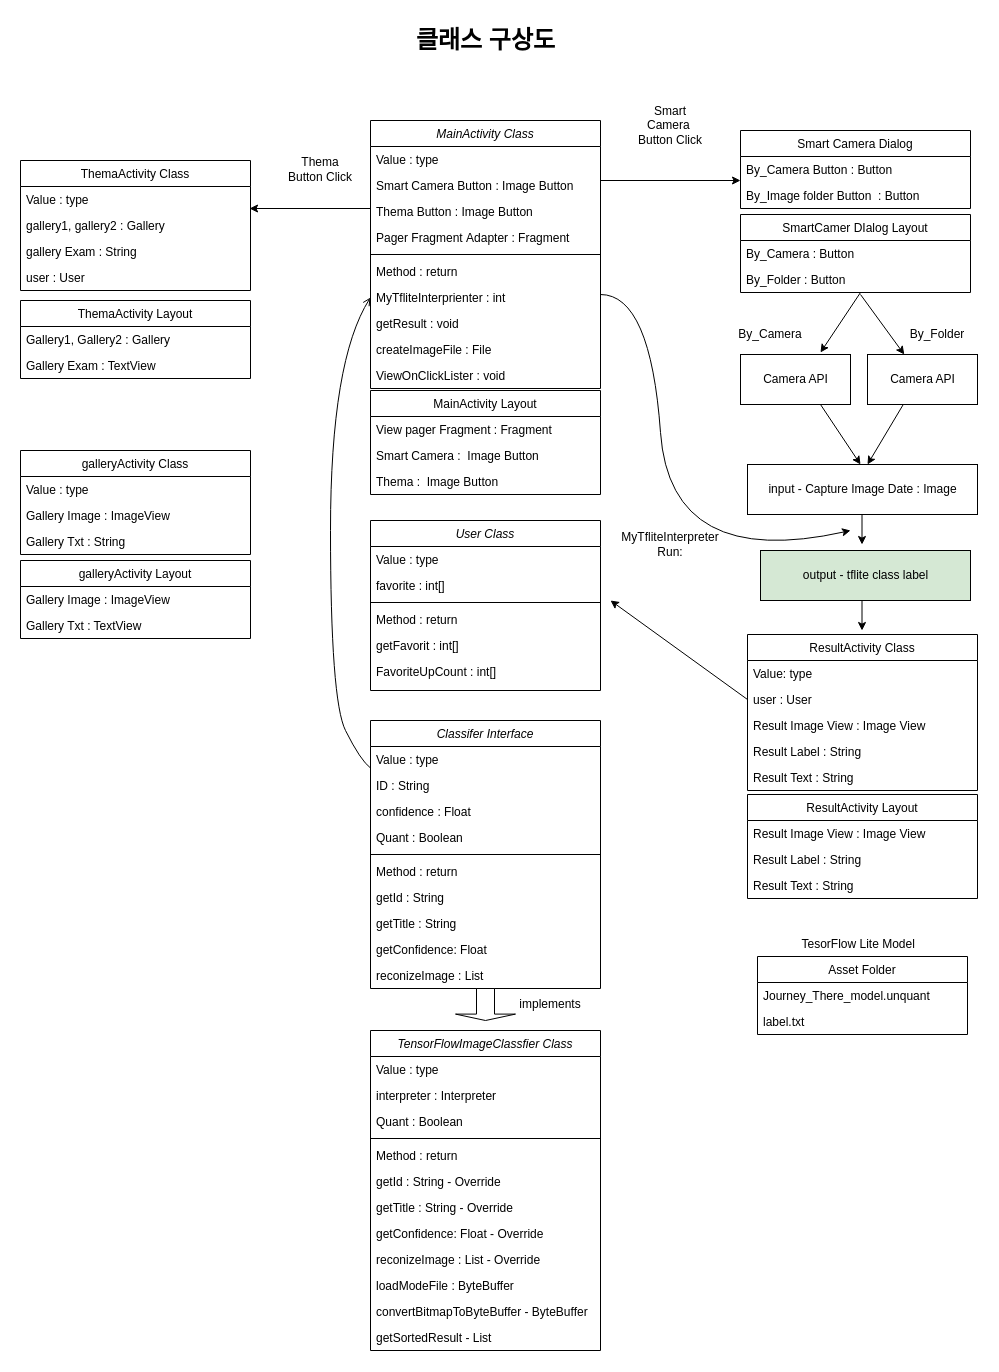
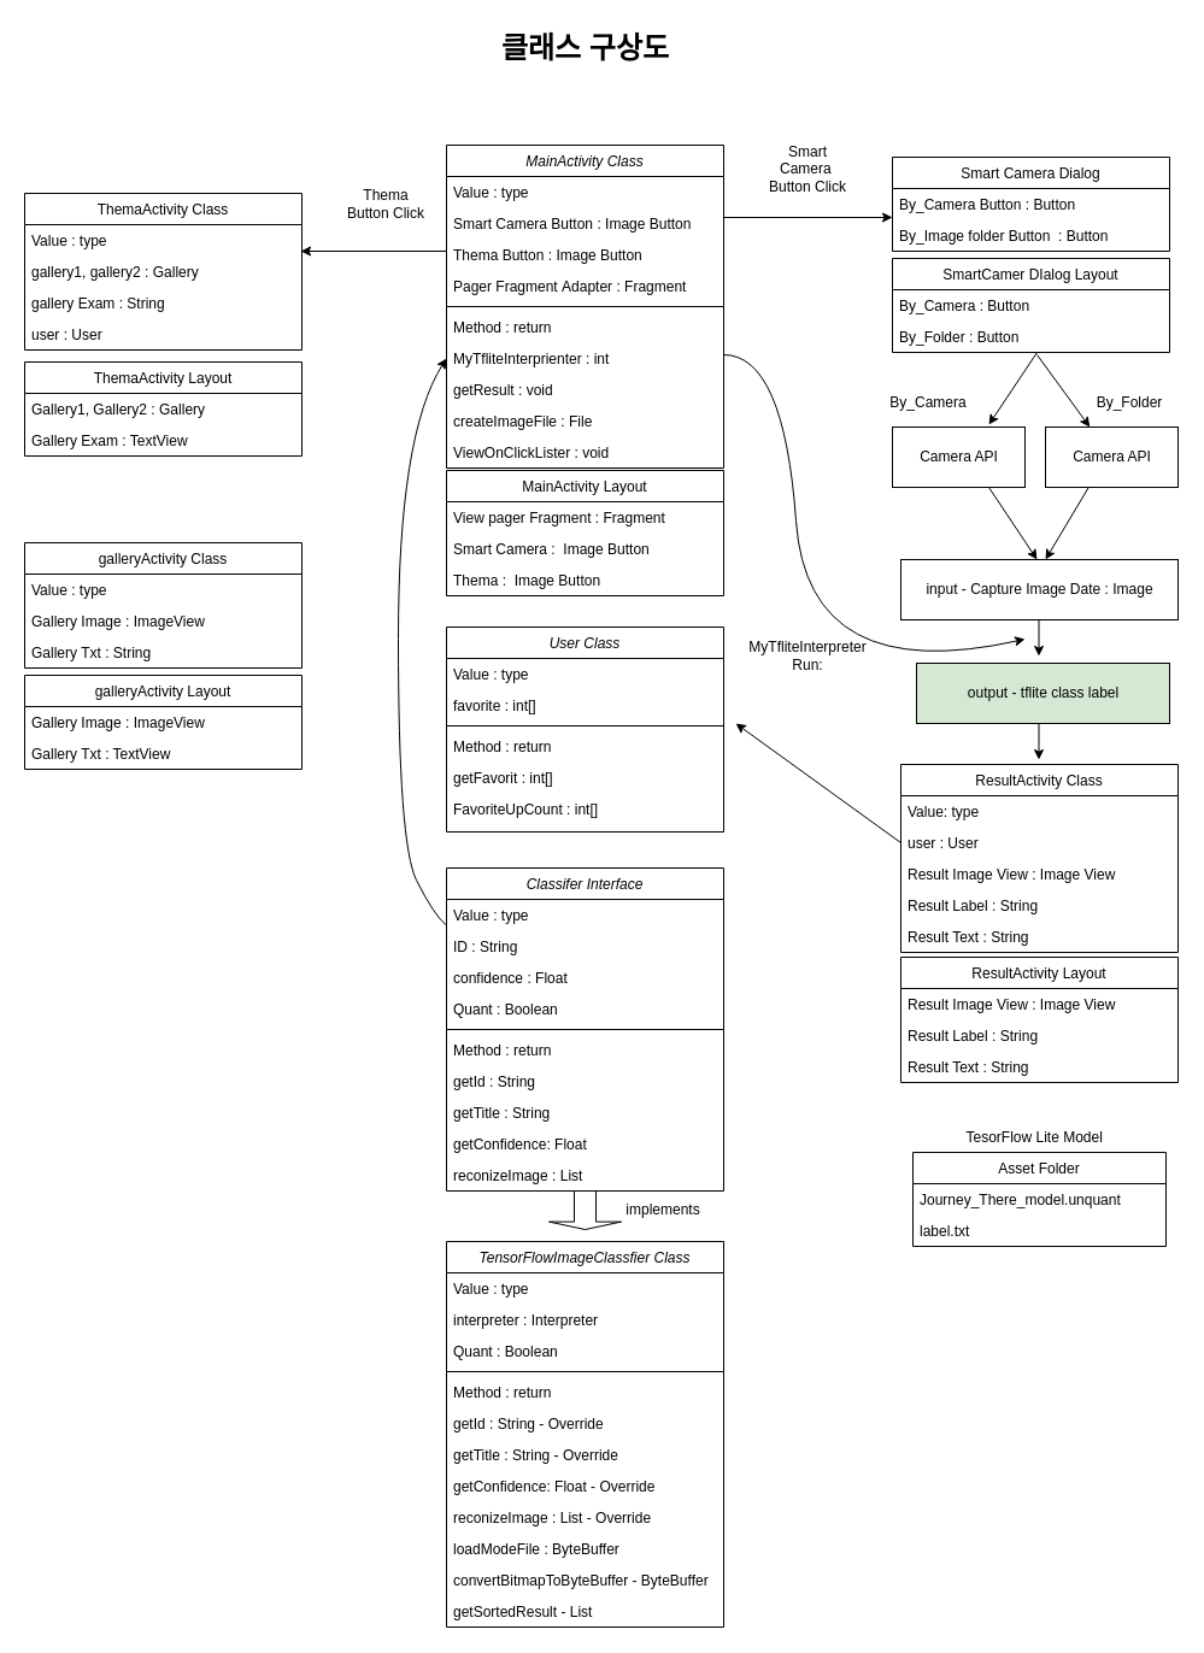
- <mxCell id="19" value="Smart Camera&amp;nbsp; Button Click" style="text;html=1;strokeColor=none;fillColor=none;align=center;verticalAlign=middle;whiteSpace=wrap;overflow=hidden;" vertex="1" parent="1"><mxGeometry x="630" y="95" width="80" height="60" as="geometry" /></mxCell>
+ <mxCell id="19" value="Smart Camera&amp;nbsp; Button Click" style="text;html=1;strokeColor=none;fillColor=none;align=center;verticalAlign=middle;whiteSpace=wrap;overflow=hidden;" vertex="1" parent="1"><mxGeometry x="630" y="110" width="80" height="60" as="geometry" /></mxCell>
- <mxCell id="84" value="" style="curved=1;endArrow=open;html=1;entryX=0;entryY=0.5;entryDx=0;entryDy=0;" edge="1" parent="1" source="57" target="9"><mxGeometry width="50" height="50" relative="1" as="geometry"><mxPoint x="310" y="760" as="sourcePoint" /><mxPoint x="350" y="390" as="targetPoint" /><Array as="points"><mxPoint x="360" y="760" /><mxPoint x="330" y="700" /><mxPoint x="330" y="360" /></Array></mxGeometry></mxCell>
+ <mxCell id="84" value="" style="curved=1;endArrow=classic;html=1;entryX=0;entryY=0.5;entryDx=0;entryDy=0;" edge="1" parent="1" source="57" target="9"><mxGeometry width="50" height="50" relative="1" as="geometry"><mxPoint x="310" y="760" as="sourcePoint" /><mxPoint x="350" y="390" as="targetPoint" /><Array as="points"><mxPoint x="360" y="760" /><mxPoint x="330" y="700" /><mxPoint x="330" y="360" /></Array></mxGeometry></mxCell>
